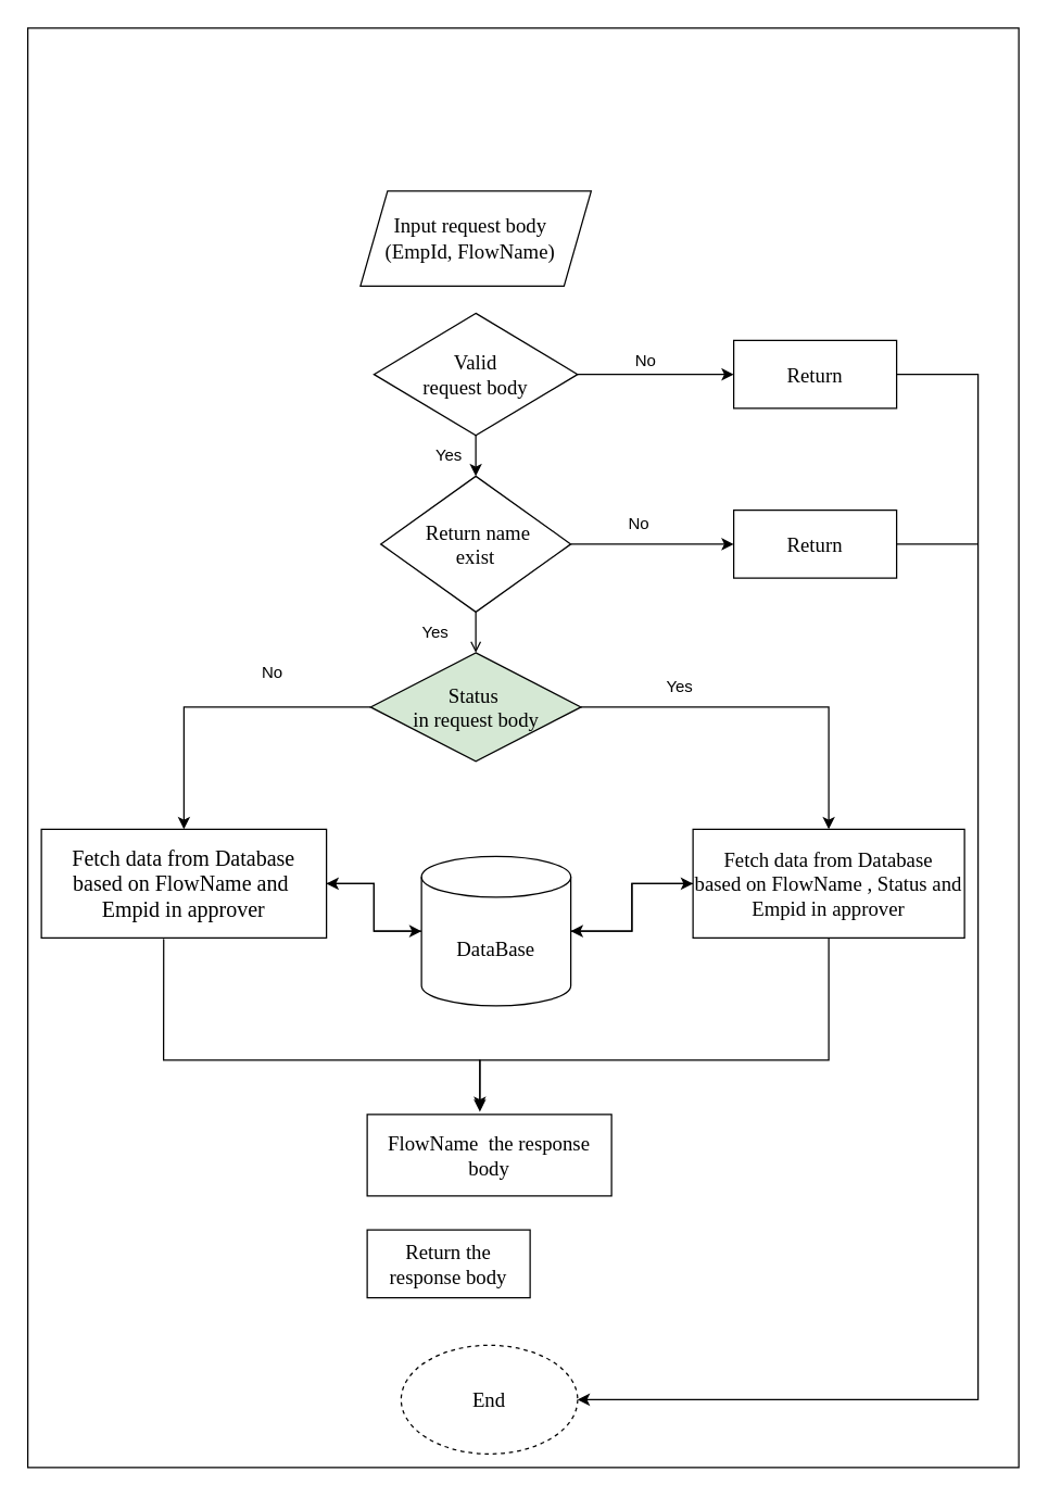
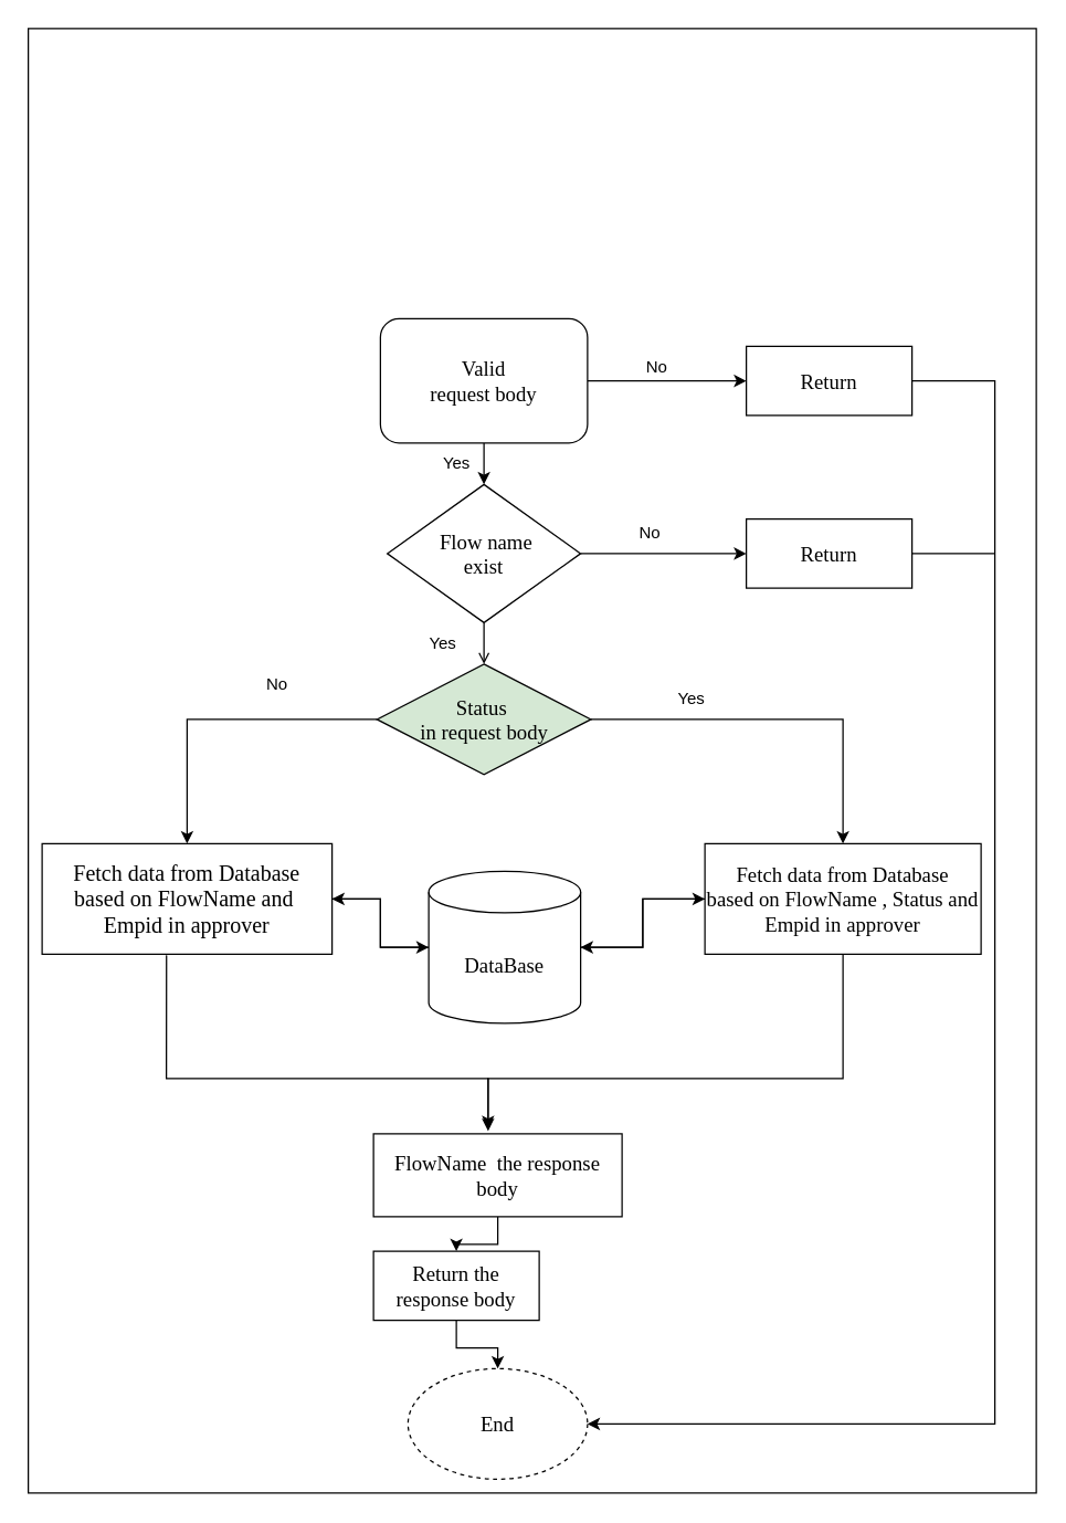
- <mxCell id="3" value="&lt;div style=&quot;border-color: var(--border-color); font-size: 15px;&quot;&gt;&lt;font face=&quot;Times New Roman&quot; style=&quot;font-size: 15px;&quot;&gt;&lt;font style=&quot;font-size: 15px;&quot;&gt;Input request body&amp;nbsp;&lt;/font&gt;&lt;font style=&quot;font-size: 15px;&quot;&gt;&amp;nbsp;&lt;/font&gt;&lt;/font&gt;&lt;/div&gt;&lt;div style=&quot;border-color: var(--border-color); font-size: 15px;&quot;&gt;&lt;font style=&quot;font-size: 15px;&quot;&gt;&lt;font face=&quot;GleDSat0amGLeKpfn_ed&quot; style=&quot;font-size: 15px;&quot;&gt;&lt;font style=&quot;background-color: initial; font-size: 15px;&quot;&gt;(EmpId, FlowName)&lt;/font&gt;&lt;font style=&quot;background-color: initial; font-size: 15px;&quot;&gt;&amp;nbsp;&lt;/font&gt;&lt;/font&gt;&lt;font style=&quot;font-size: 16px; font-family: QDFqMd1gEKhZacpr5L3v; background-color: initial;&quot;&gt;&amp;nbsp;&lt;/font&gt;&lt;/font&gt;&lt;/div&gt;" style="shape=parallelogram;perimeter=parallelogramPerimeter;whiteSpace=wrap;html=1;fixedSize=1;align=center;" parent="1" vertex="1"><mxGeometry x="265" y="140" width="170" height="70" as="geometry" /></mxCell>
- <mxCell id="6" value="&lt;font style=&quot;font-size: 15px;&quot; face=&quot;Times New Roman&quot;&gt;Valid&lt;br&gt;request body&lt;/font&gt;" style="rhombus;whiteSpace=wrap;html=1;" parent="1" vertex="1"><mxGeometry x="275" y="230" width="150" height="90" as="geometry" /></mxCell>
+ <mxCell id="6" value="&lt;font style=&quot;font-size: 15px;&quot; face=&quot;Times New Roman&quot;&gt;Valid&lt;br&gt;request body&lt;/font&gt;" style="whiteSpace=wrap;html=1;rounded=1;" parent="1" vertex="1"><mxGeometry x="275" y="230" width="150" height="90" as="geometry" /></mxCell>
- <mxCell id="9" value="&lt;font face=&quot;Times New Roman&quot; style=&quot;font-size: 15px;&quot;&gt;&amp;nbsp;Return name&lt;br&gt;exist&lt;/font&gt;" style="rhombus;whiteSpace=wrap;html=1;" parent="1" vertex="1"><mxGeometry x="280" y="350" width="140" height="100" as="geometry" /></mxCell>
+ <mxCell id="9" value="&lt;font face=&quot;Times New Roman&quot; style=&quot;font-size: 15px;&quot;&gt;&amp;nbsp;Flow name&lt;br&gt;exist&lt;/font&gt;" style="rhombus;whiteSpace=wrap;html=1;" parent="1" vertex="1"><mxGeometry x="280" y="350" width="140" height="100" as="geometry" /></mxCell>
+ <mxCell id="15" value="" style="edgeStyle=orthogonalEdgeStyle;rounded=0;orthogonalLoop=1;jettySize=auto;html=1;" parent="1" source="16" target="24" edge="1"><mxGeometry relative="1" as="geometry" /></mxCell>
+ <mxCell id="23" value="" style="edgeStyle=orthogonalEdgeStyle;rounded=0;orthogonalLoop=1;jettySize=auto;html=1;" parent="1" source="24" target="17" edge="1"><mxGeometry relative="1" as="geometry" /></mxCell>
